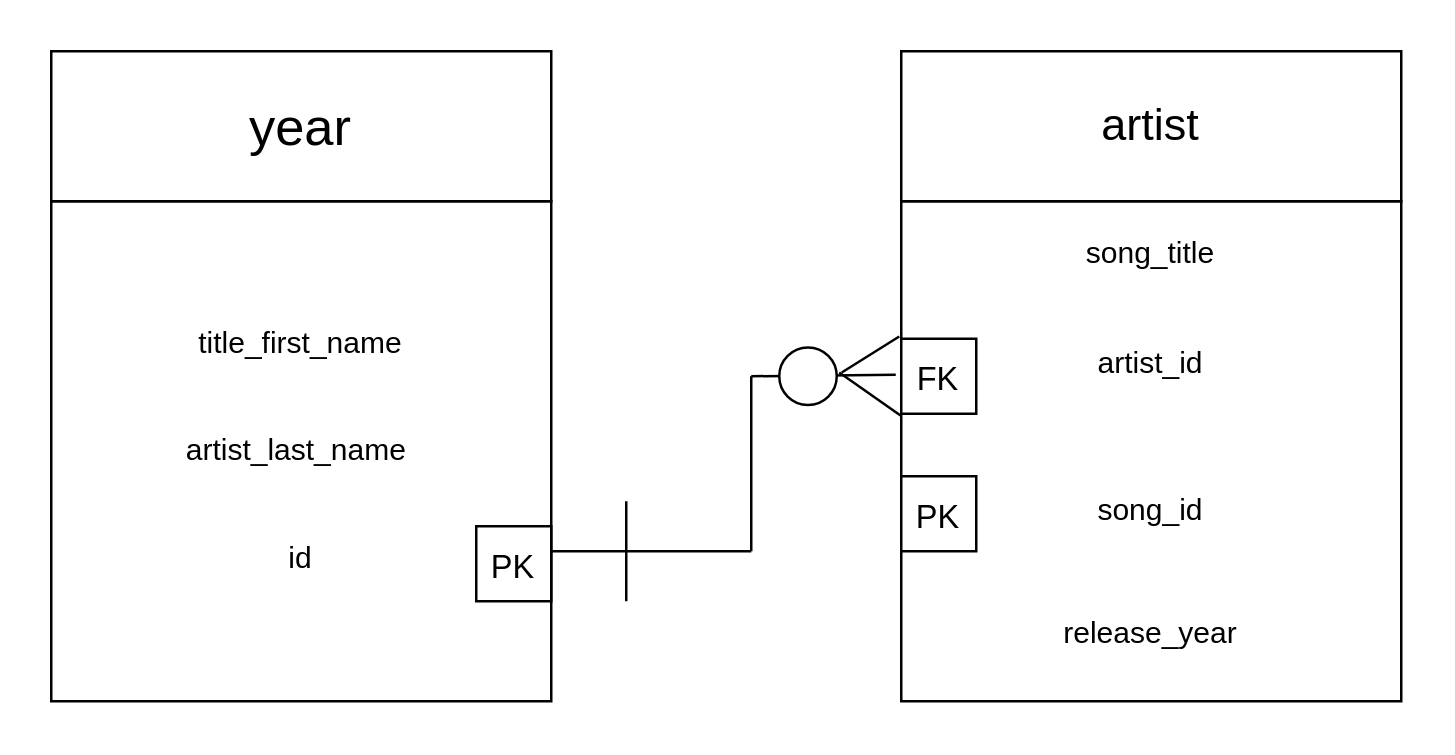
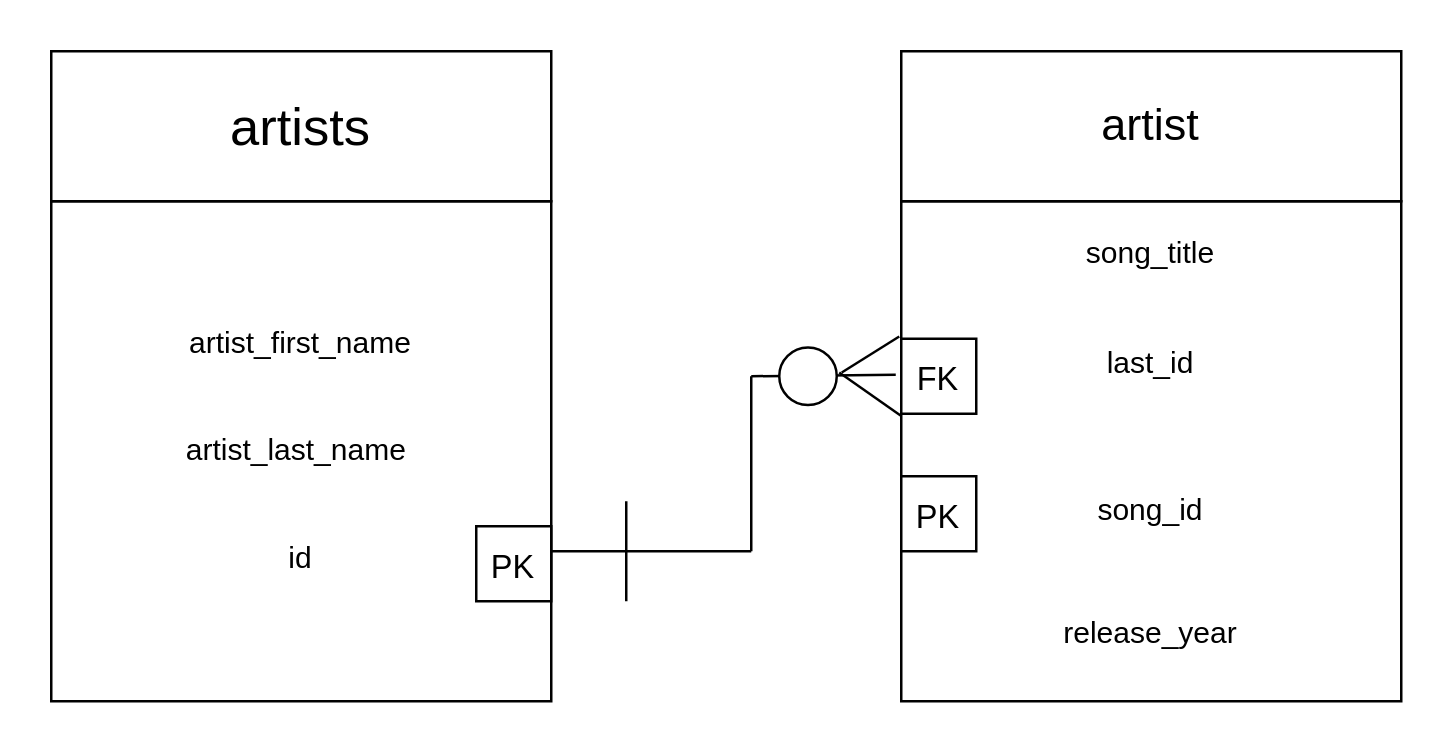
- <mxCell id="10" value="&lt;font style=&quot;font-size: 21px;&quot;&gt;year&lt;/font&gt;" style="rounded=0;whiteSpace=wrap;html=1;" vertex="1" parent="8"><mxGeometry width="200" height="60" as="geometry" /></mxCell>
+ <mxCell id="10" value="&lt;font style=&quot;font-size: 21px;&quot;&gt;artists&lt;/font&gt;" style="rounded=0;whiteSpace=wrap;html=1;" vertex="1" parent="8"><mxGeometry width="200" height="60" as="geometry" /></mxCell>
- <mxCell id="9" value="title_first_name&lt;br&gt;&lt;br&gt;&lt;br&gt;artist_last_name&amp;nbsp;&lt;br&gt;&lt;br&gt;&lt;br&gt;id" style="whiteSpace=wrap;html=1;aspect=fixed;" vertex="1" parent="8"><mxGeometry y="60" width="200" height="200" as="geometry" /></mxCell>
+ <mxCell id="9" value="artist_first_name&lt;br&gt;&lt;br&gt;&lt;br&gt;artist_last_name&amp;nbsp;&lt;br&gt;&lt;br&gt;&lt;br&gt;id" style="whiteSpace=wrap;html=1;aspect=fixed;" vertex="1" parent="8"><mxGeometry y="60" width="200" height="200" as="geometry" /></mxCell>
- <mxCell id="3" value="&lt;p style=&quot;line-height: 80%;&quot;&gt;song_title&lt;br&gt;&lt;br&gt;&lt;br&gt;&lt;/p&gt;&lt;p style=&quot;line-height: 140%;&quot;&gt;artist_id&lt;/p&gt;&lt;p style=&quot;line-height: 190%;&quot;&gt;&lt;br&gt;&lt;/p&gt;&lt;p style=&quot;line-height: 50%;&quot;&gt;song_id&lt;/p&gt;&lt;p style=&quot;line-height: 190%;&quot;&gt;&lt;br&gt;release_year&lt;/p&gt;" style="whiteSpace=wrap;html=1;aspect=fixed;" vertex="1" parent="2"><mxGeometry y="60" width="200" height="200" as="geometry" /></mxCell>
+ <mxCell id="3" value="&lt;p style=&quot;line-height: 80%;&quot;&gt;song_title&lt;br&gt;&lt;br&gt;&lt;br&gt;&lt;/p&gt;&lt;p style=&quot;line-height: 140%;&quot;&gt;last_id&lt;/p&gt;&lt;p style=&quot;line-height: 190%;&quot;&gt;&lt;br&gt;&lt;/p&gt;&lt;p style=&quot;line-height: 50%;&quot;&gt;song_id&lt;/p&gt;&lt;p style=&quot;line-height: 190%;&quot;&gt;&lt;br&gt;release_year&lt;/p&gt;" style="whiteSpace=wrap;html=1;aspect=fixed;" vertex="1" parent="2"><mxGeometry y="60" width="200" height="200" as="geometry" /></mxCell>
